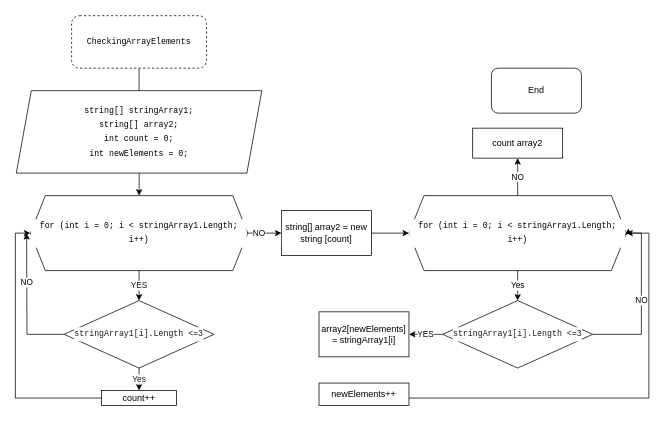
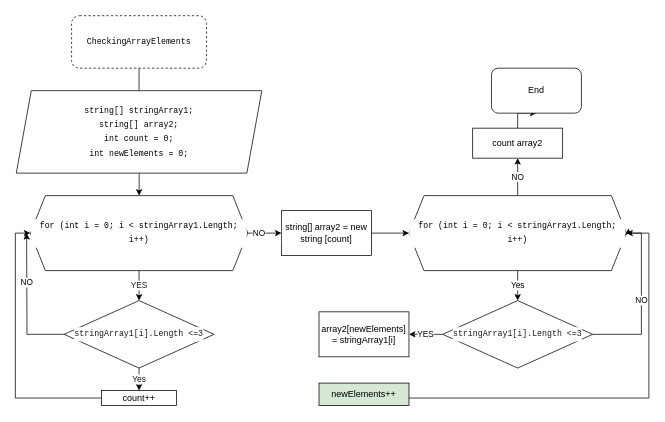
+ <mxCell id="25" value="" style="edgeStyle=orthogonalEdgeStyle;rounded=0;orthogonalLoop=1;jettySize=auto;html=1;" edge="1" parent="1" source="26" target="27"><mxGeometry relative="1" as="geometry" /></mxCell>
- <mxCell id="24" value="newElements++" style="rounded=0;whiteSpace=wrap;html=1;" vertex="1" parent="1"><mxGeometry x="425" y="510" width="120" height="30" as="geometry" /></mxCell>
+ <mxCell id="24" value="newElements++" style="rounded=0;whiteSpace=wrap;html=1;fillColor=#d5e8d4;" vertex="1" parent="1"><mxGeometry x="425" y="510" width="120" height="30" as="geometry" /></mxCell>
